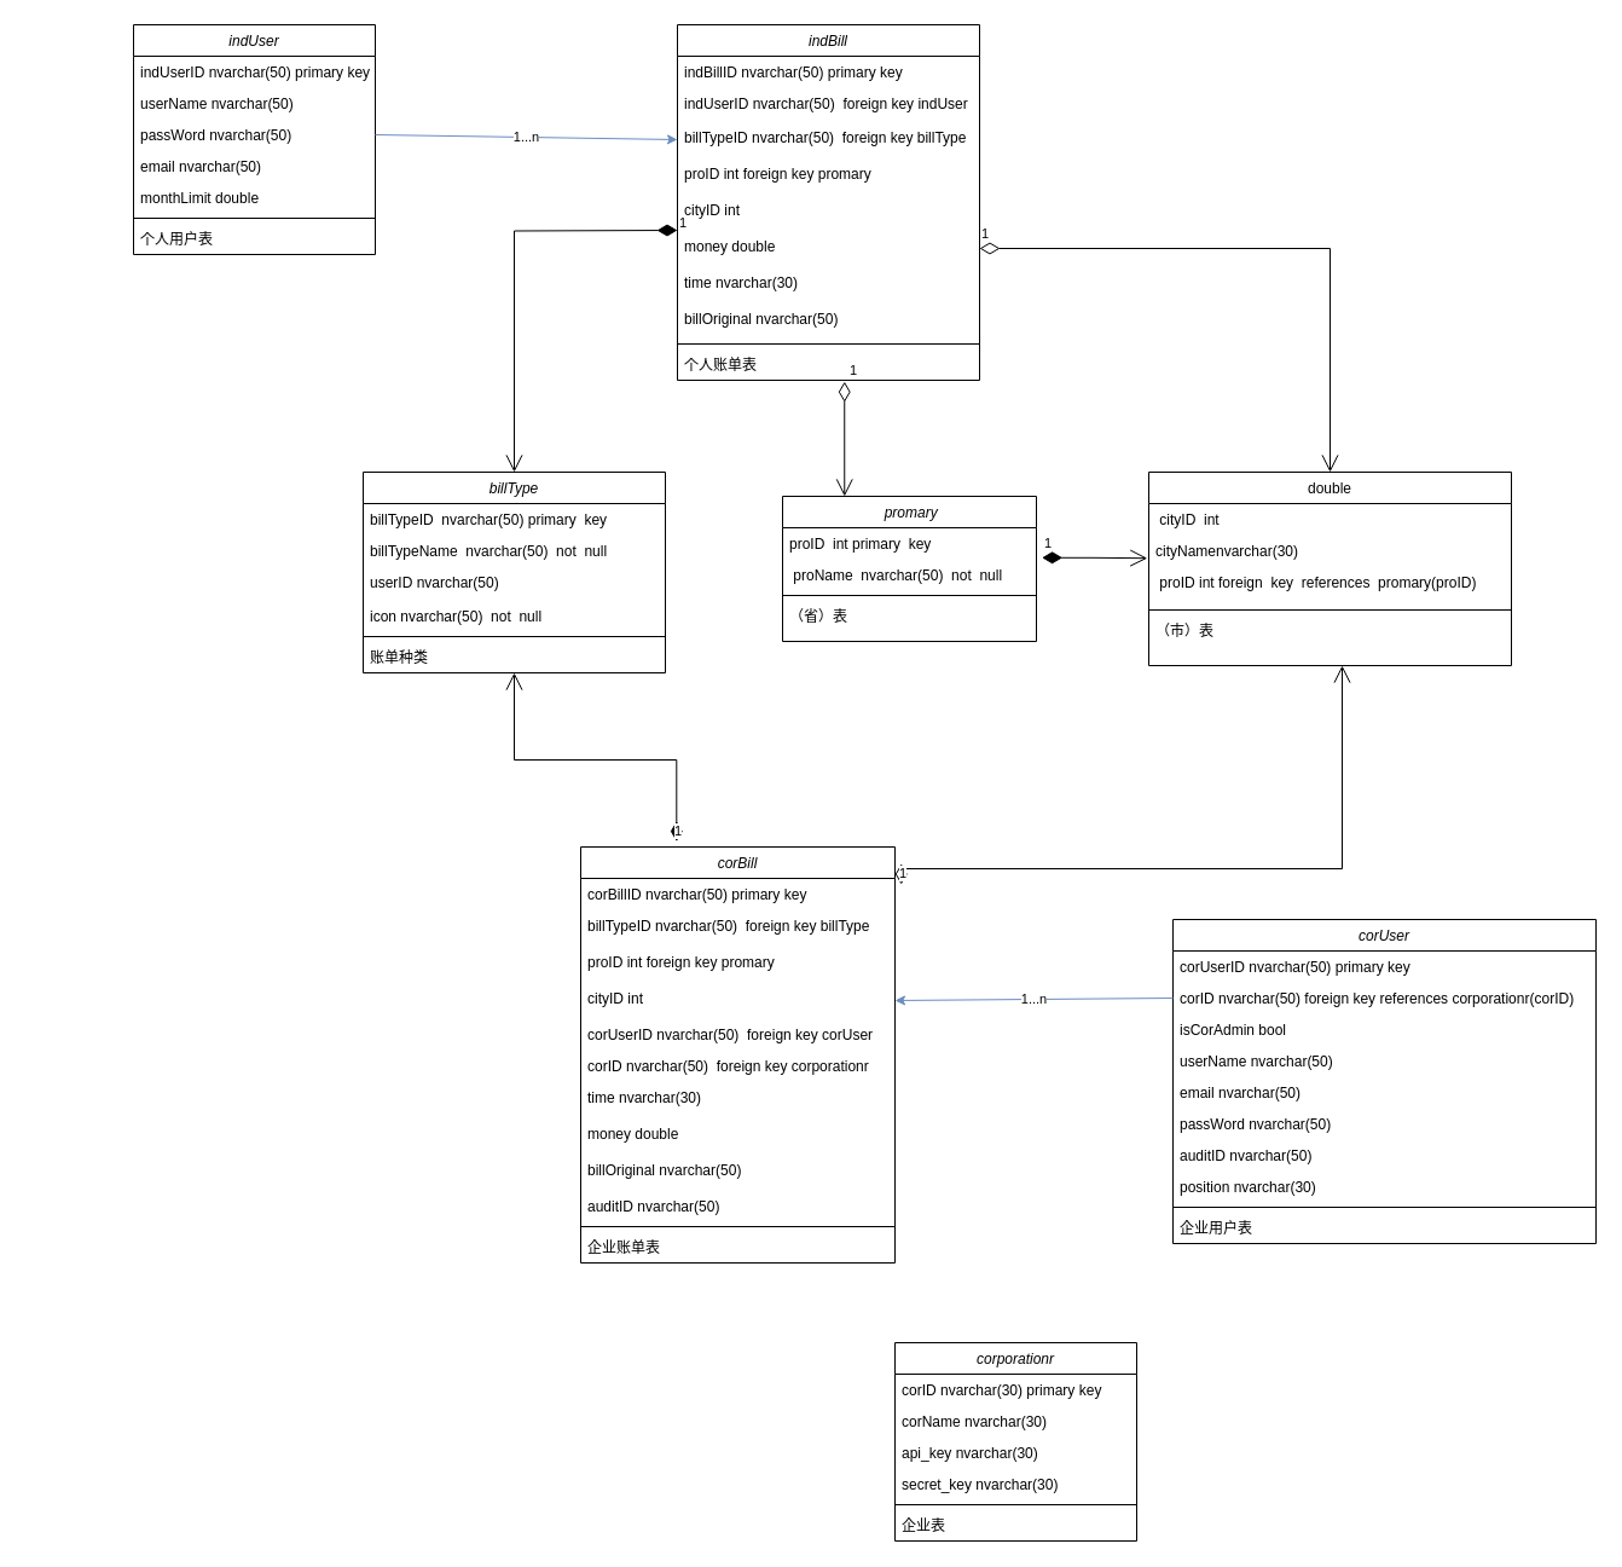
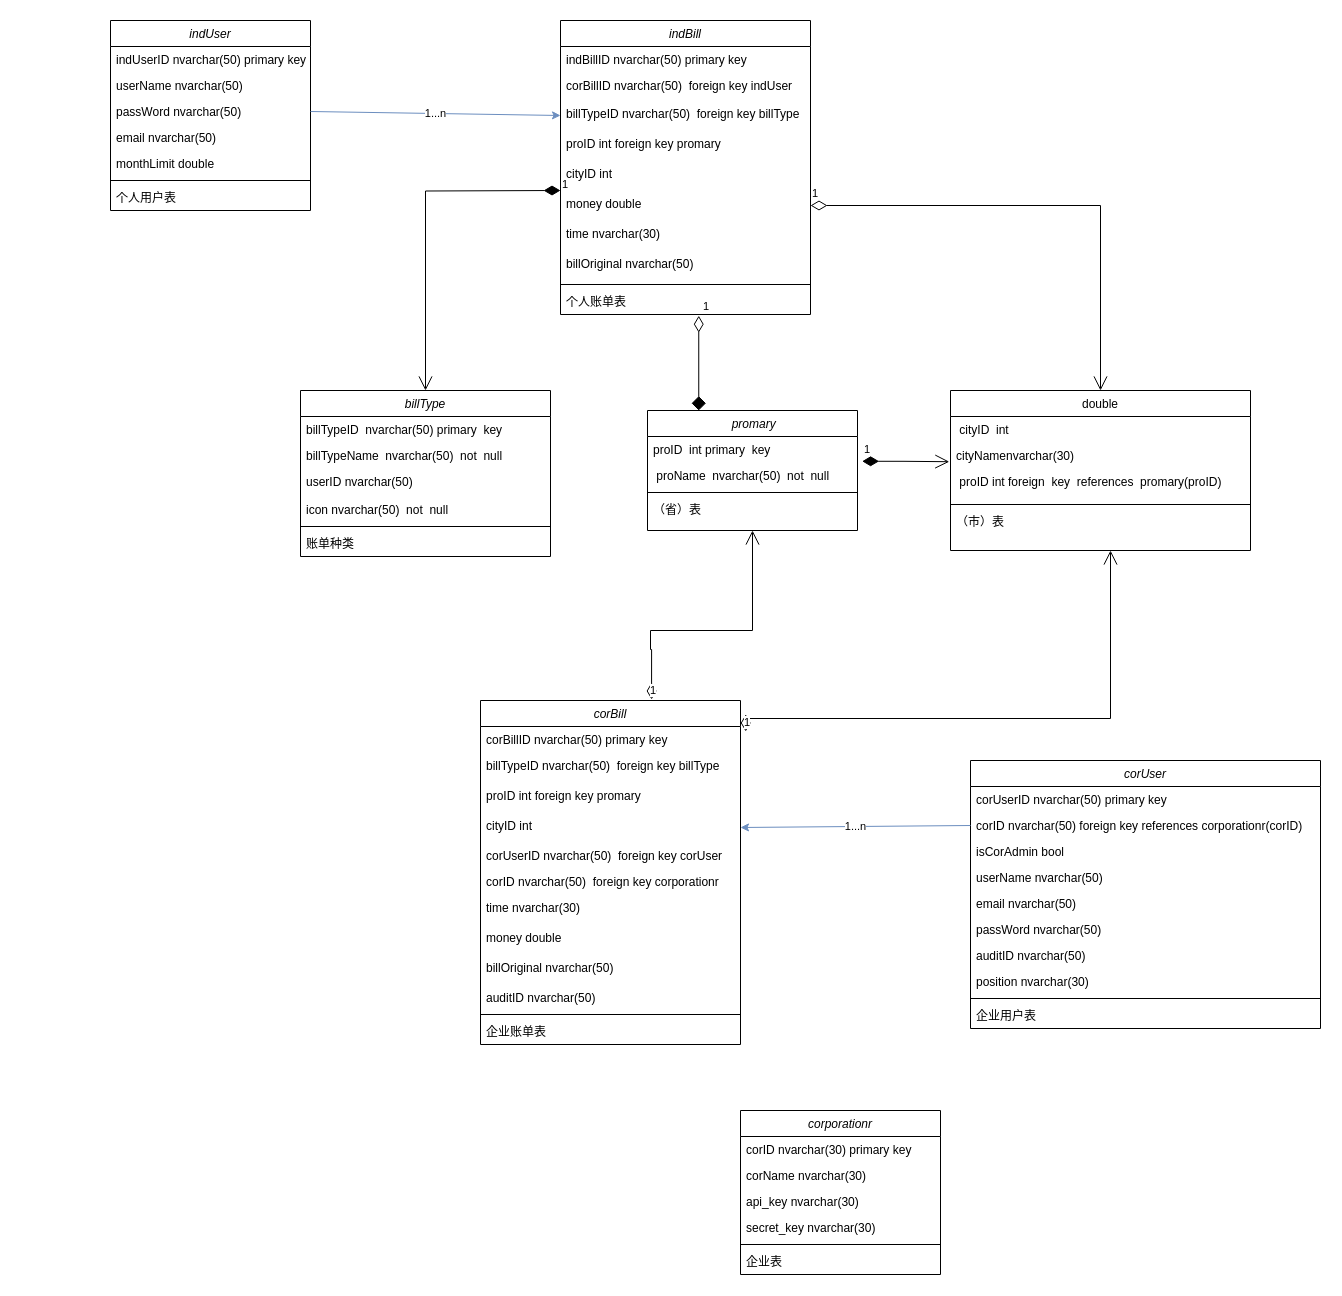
- <mxCell id="15" value="indUserID nvarchar(50)  foreign key indUser " style="text;align=left;verticalAlign=top;spacingLeft=4;spacingRight=4;overflow=hidden;rotatable=0;points=[[0,0.5],[1,0.5]];portConstraint=eastwest;rounded=0;shadow=0;html=0;" parent="13" vertex="1"><mxGeometry y="52" width="250" height="28" as="geometry" /></mxCell>
+ <mxCell id="15" value="corBillID nvarchar(50)  foreign key indUser " style="text;align=left;verticalAlign=top;spacingLeft=4;spacingRight=4;overflow=hidden;rotatable=0;points=[[0,0.5],[1,0.5]];portConstraint=eastwest;rounded=0;shadow=0;html=0;" parent="13" vertex="1"><mxGeometry y="52" width="250" height="28" as="geometry" /></mxCell>
- <mxCell id="74" value="1" style="endArrow=open;html=1;endSize=12;startArrow=diamondThin;startSize=14;startFill=0;edgeStyle=orthogonalEdgeStyle;align=left;verticalAlign=bottom;rounded=0;strokeColor=default;exitX=0.553;exitY=1.046;exitDx=0;exitDy=0;exitPerimeter=0;" parent="1" source="23" target="2" edge="1"><mxGeometry x="-1" y="3" relative="1" as="geometry"><mxPoint x="710" y="320" as="sourcePoint" /><mxPoint x="850" y="390" as="targetPoint" /><Array as="points"><mxPoint x="708" y="410" /><mxPoint x="708" y="410" /></Array></mxGeometry></mxCell>
+ <mxCell id="74" value="1" style="endArrow=diamond;html=1;endSize=12;startArrow=diamondThin;startSize=14;startFill=0;edgeStyle=orthogonalEdgeStyle;align=left;verticalAlign=bottom;rounded=0;strokeColor=default;exitX=0.553;exitY=1.046;exitDx=0;exitDy=0;exitPerimeter=0;" parent="1" source="23" target="2" edge="1"><mxGeometry x="-1" y="3" relative="1" as="geometry"><mxPoint x="710" y="320" as="sourcePoint" /><mxPoint x="850" y="390" as="targetPoint" /><Array as="points"><mxPoint x="708" y="410" /><mxPoint x="708" y="410" /></Array></mxGeometry></mxCell>
- <mxCell id="79" value="1" style="endArrow=open;html=1;endSize=12;startArrow=diamondThin;startSize=14;startFill=1;edgeStyle=orthogonalEdgeStyle;align=left;verticalAlign=bottom;rounded=0;strokeColor=default;exitX=0.305;exitY=-0.013;exitDx=0;exitDy=0;exitPerimeter=0;entryX=0.5;entryY=1;entryDx=0;entryDy=0;" parent="1" source="43" target="56" edge="1"><mxGeometry x="-1" y="3" relative="1" as="geometry"><mxPoint x="670" y="640" as="sourcePoint" /><mxPoint x="830" y="640" as="targetPoint" /></mxGeometry></mxCell>
+ <mxCell id="77" value="1" style="endArrow=open;html=1;endSize=12;startArrow=diamondThin;startSize=14;startFill=0;edgeStyle=orthogonalEdgeStyle;align=left;verticalAlign=bottom;rounded=0;strokeColor=default;entryX=0.5;entryY=1;entryDx=0;entryDy=0;exitX=0.658;exitY=-0.003;exitDx=0;exitDy=0;exitPerimeter=0;" parent="1" source="43" target="2" edge="1"><mxGeometry x="-1" y="3" relative="1" as="geometry"><mxPoint x="650" y="649" as="sourcePoint" /><mxPoint x="800" y="690" as="targetPoint" /><Array as="points"><mxPoint x="651" y="649" /><mxPoint x="650" y="630" /><mxPoint x="752" y="630" /></Array></mxGeometry></mxCell>
